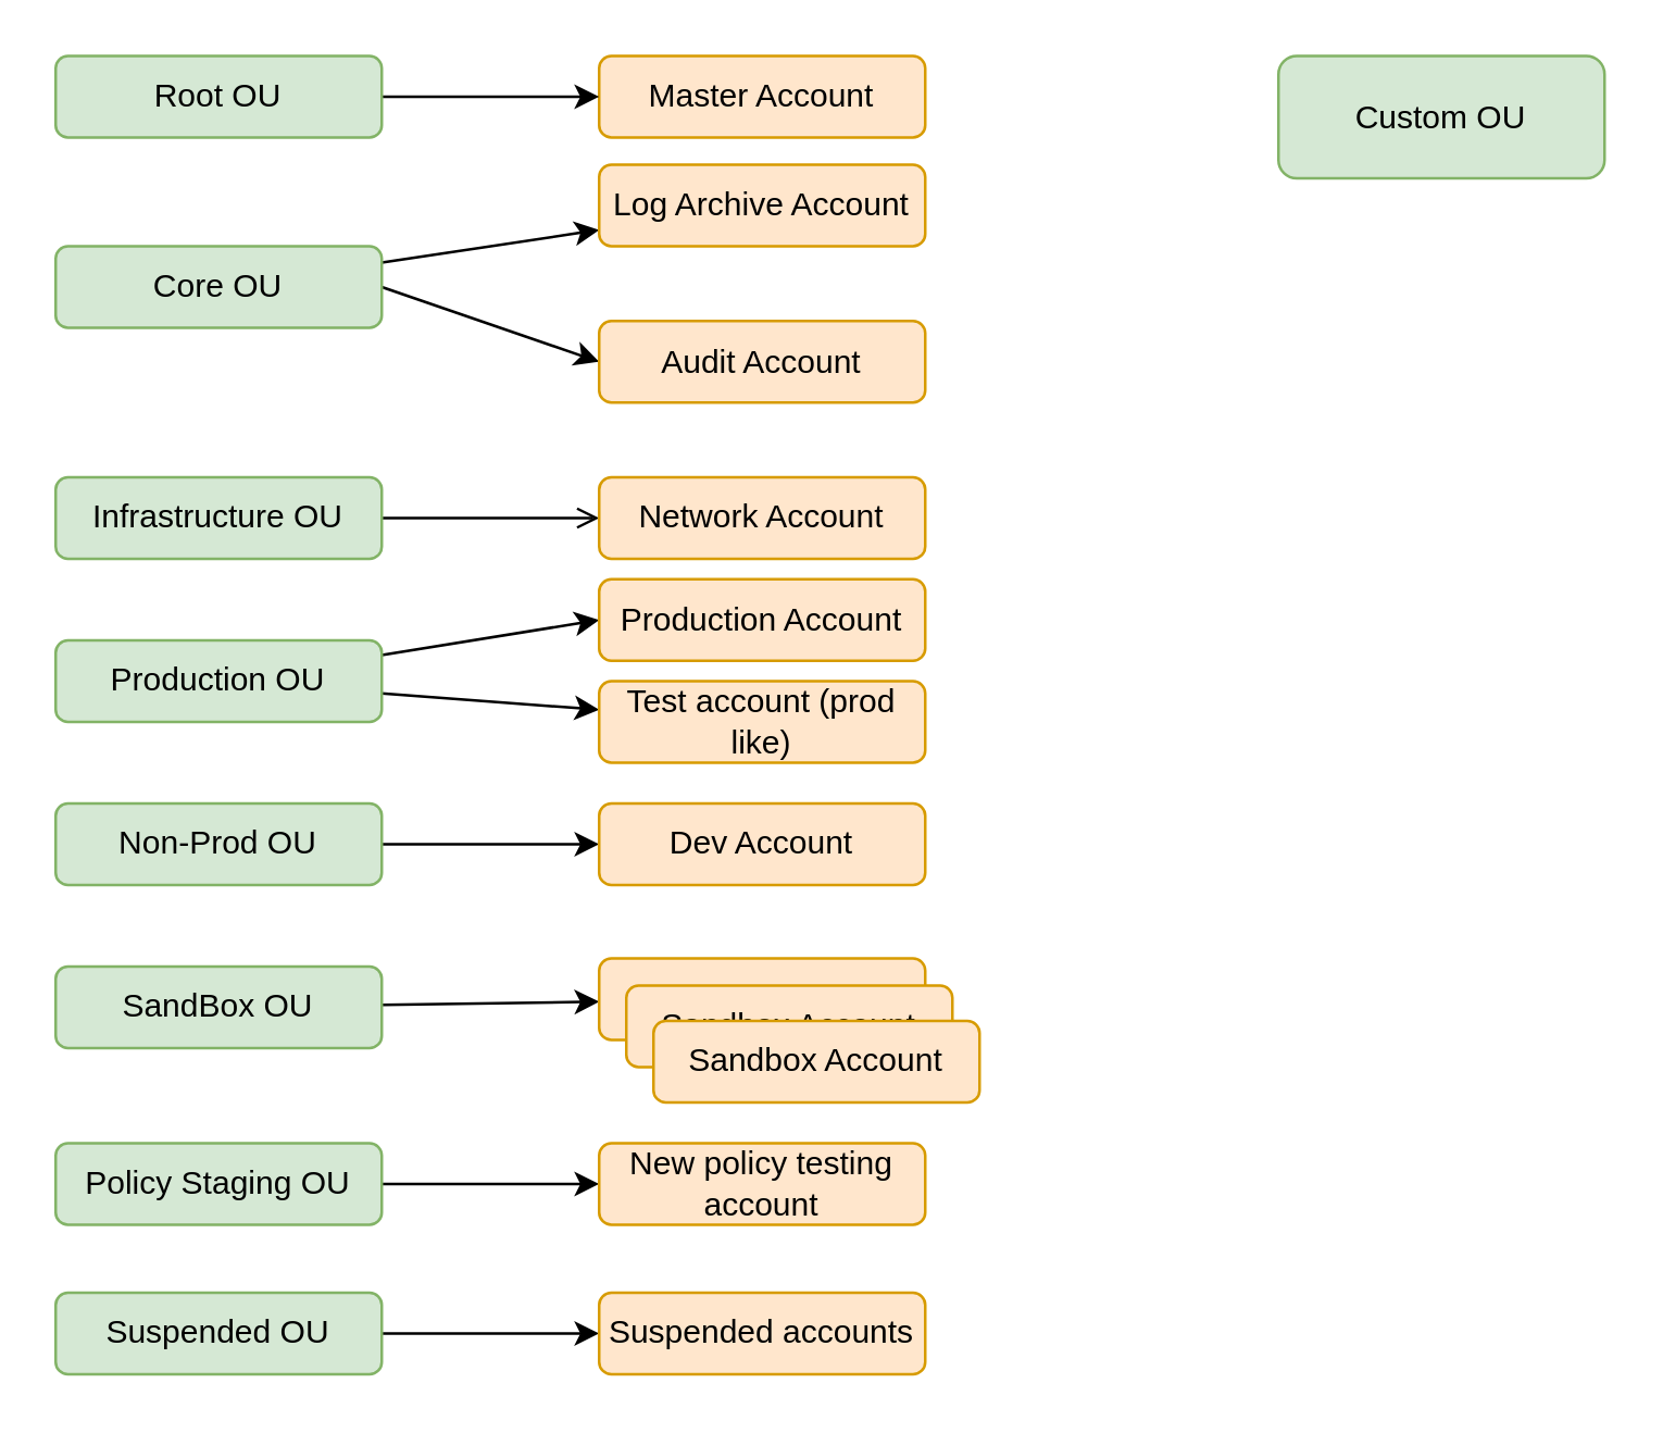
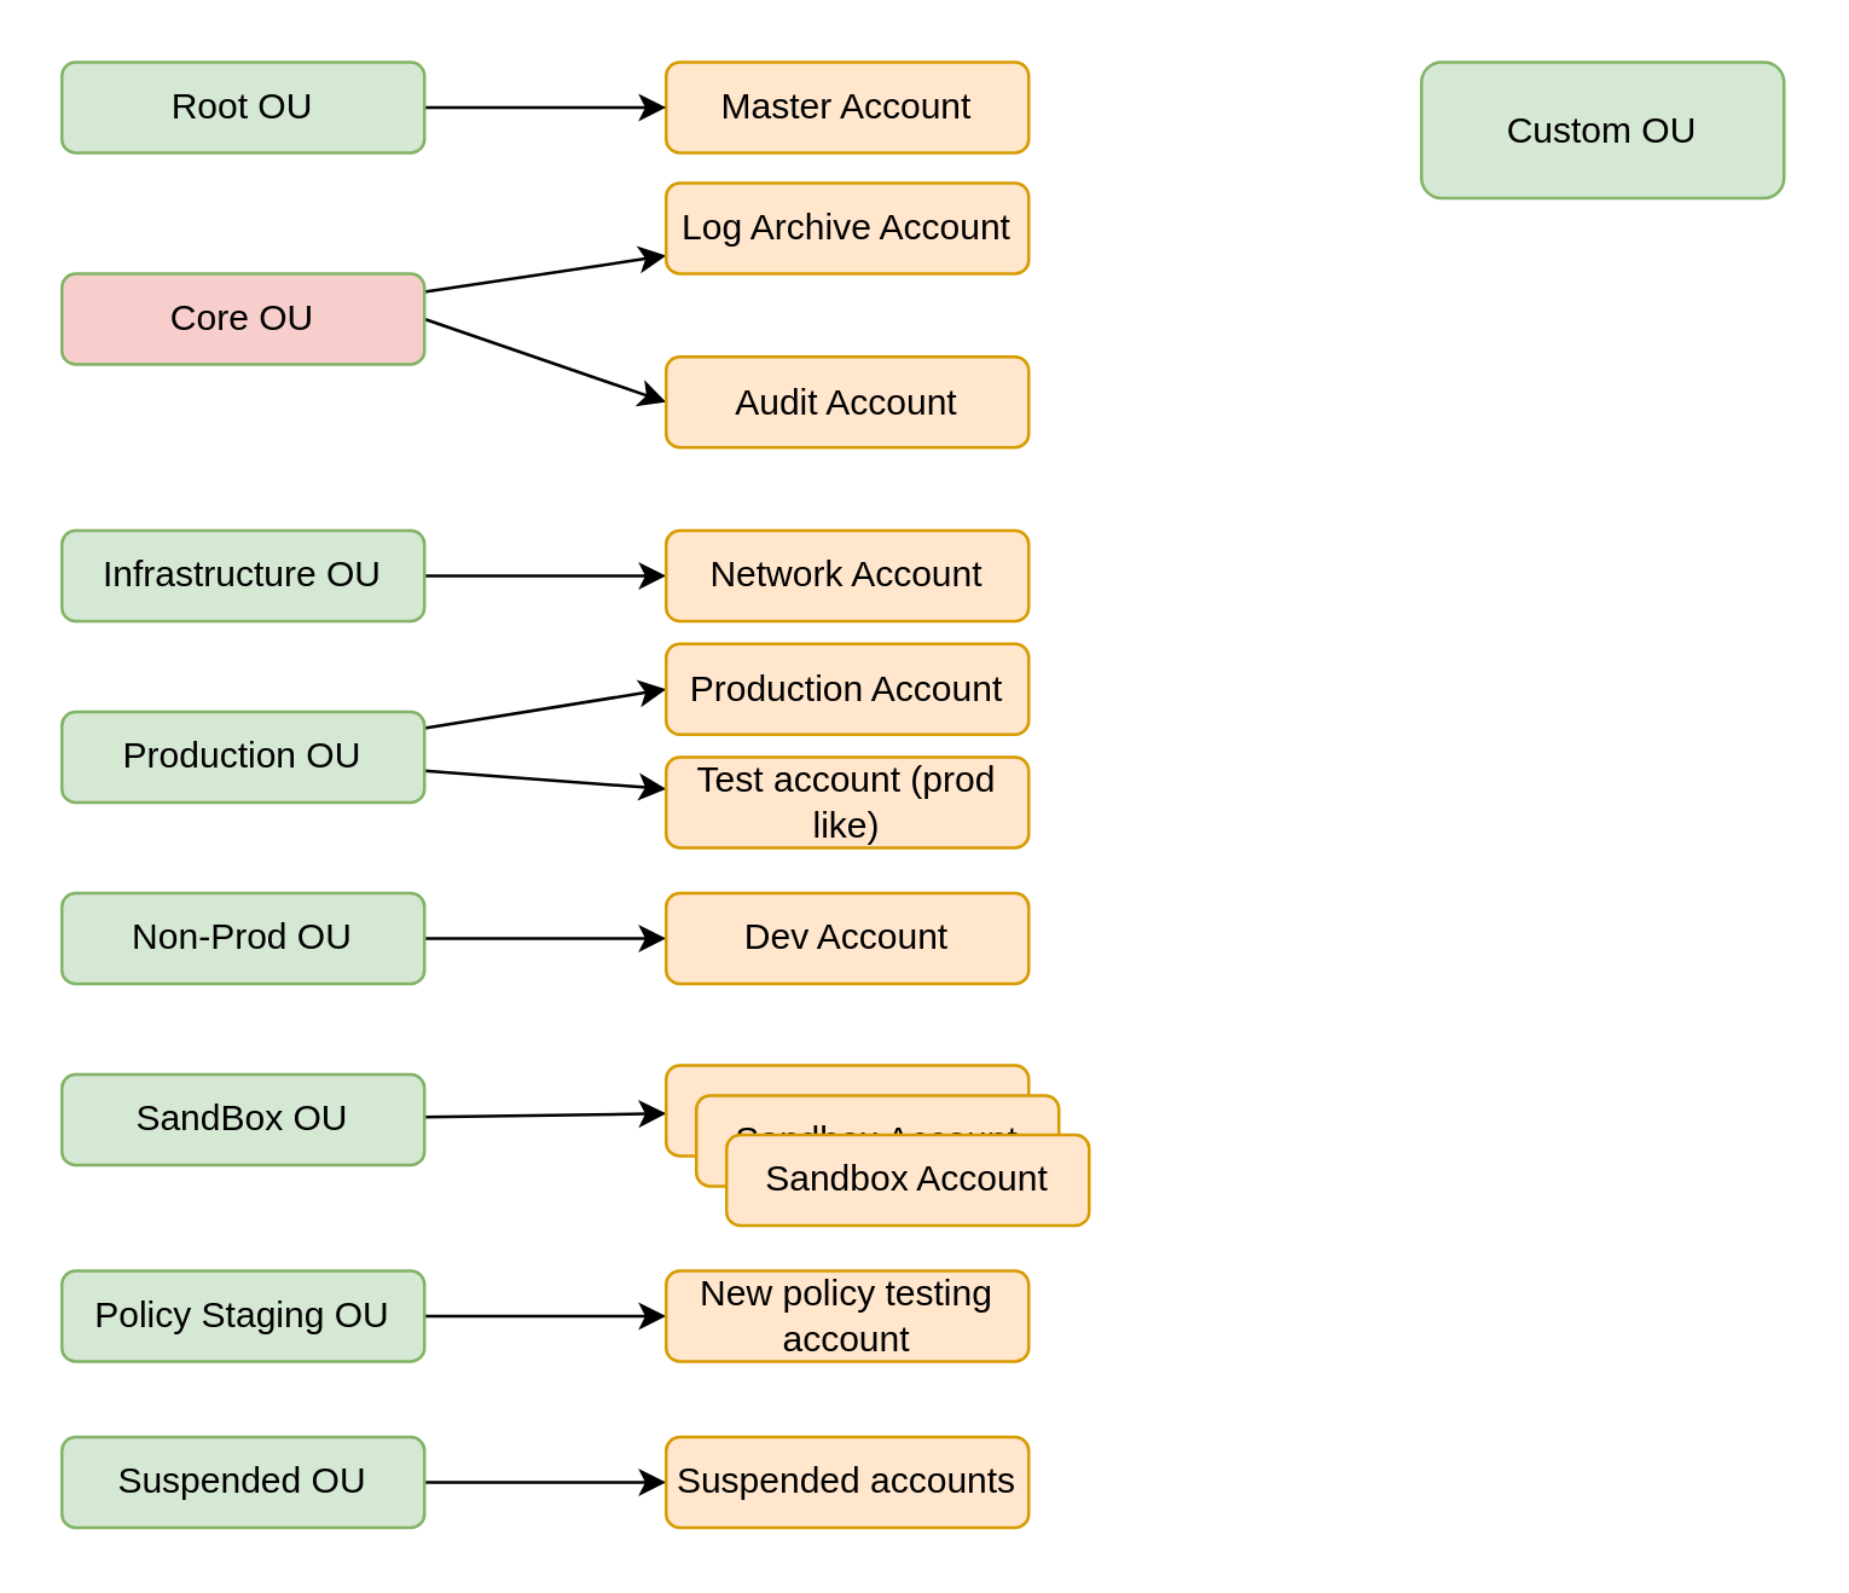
- <mxCell id="5" value="Core OU" style="rounded=1;whiteSpace=wrap;html=1;comic=0;fillColor=#d5e8d4;strokeColor=#82b366;" parent="1" vertex="1"><mxGeometry x="20" y="90" width="120" height="30" as="geometry" /></mxCell>
+ <mxCell id="5" value="Core OU" style="rounded=1;whiteSpace=wrap;html=1;comic=0;fillColor=#f8cecc;strokeColor=#82b366;" parent="1" vertex="1"><mxGeometry x="20" y="90" width="120" height="30" as="geometry" /></mxCell>
- <mxCell id="20" value="" style="edgeStyle=none;rounded=0;orthogonalLoop=1;jettySize=auto;html=1;endArrow=open;" parent="1" source="21" target="24" edge="1"><mxGeometry relative="1" as="geometry" /></mxCell>
+ <mxCell id="20" value="" style="edgeStyle=none;rounded=0;orthogonalLoop=1;jettySize=auto;html=1;" parent="1" source="21" target="24" edge="1"><mxGeometry relative="1" as="geometry" /></mxCell>
